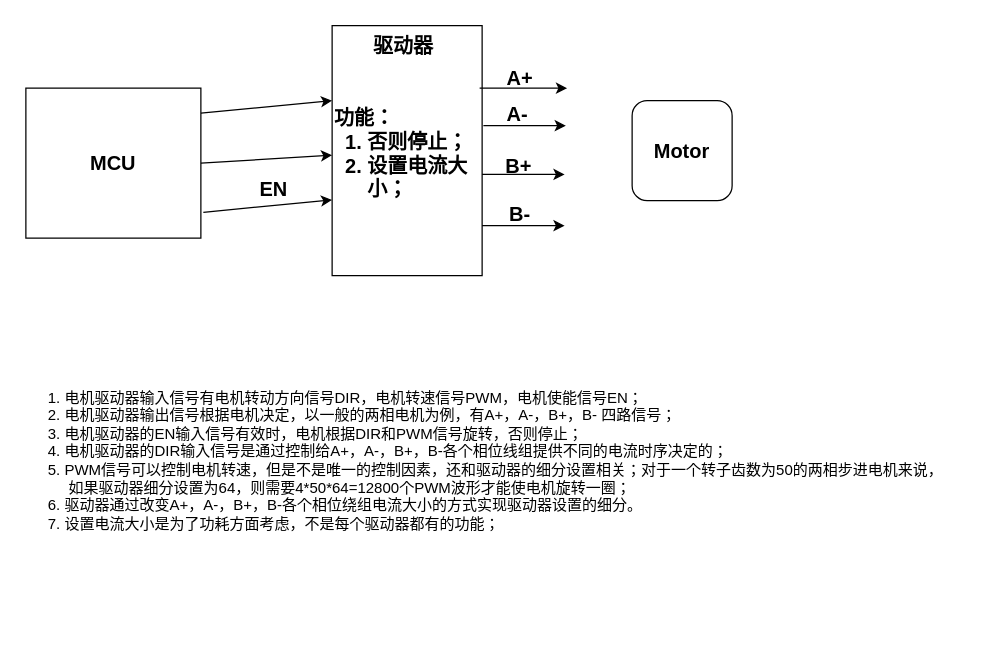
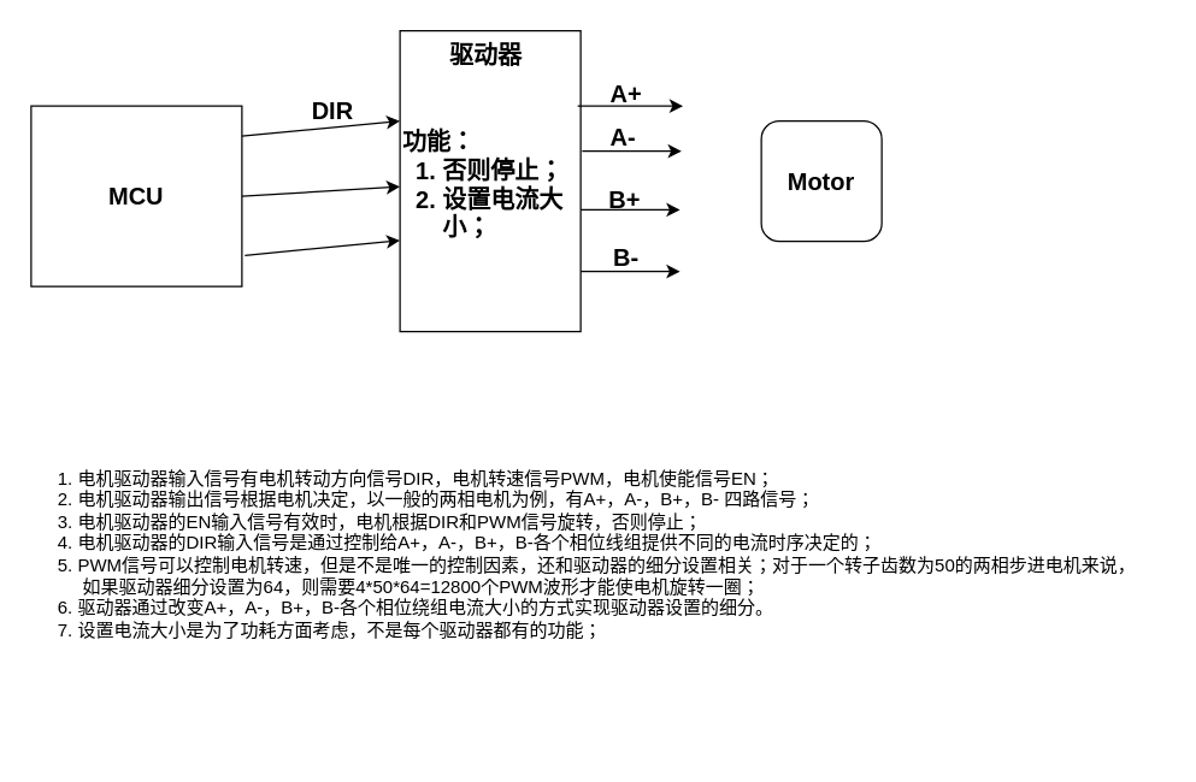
+ <mxCell id="16" value="DIR" style="text;html=1;align=center;verticalAlign=middle;resizable=0;points=[];autosize=1;strokeColor=none;fillColor=none;fontStyle=1;fontSize=16;" vertex="1" parent="1"><mxGeometry x="195" y="58" width="50" height="30" as="geometry" /></mxCell>
- <mxCell id="17" value="EN" style="text;html=1;align=center;verticalAlign=middle;resizable=0;points=[];autosize=1;strokeColor=none;fillColor=none;fontStyle=1;fontSize=16;" vertex="1" parent="1"><mxGeometry x="193" y="136" width="50" height="30" as="geometry" /></mxCell>
